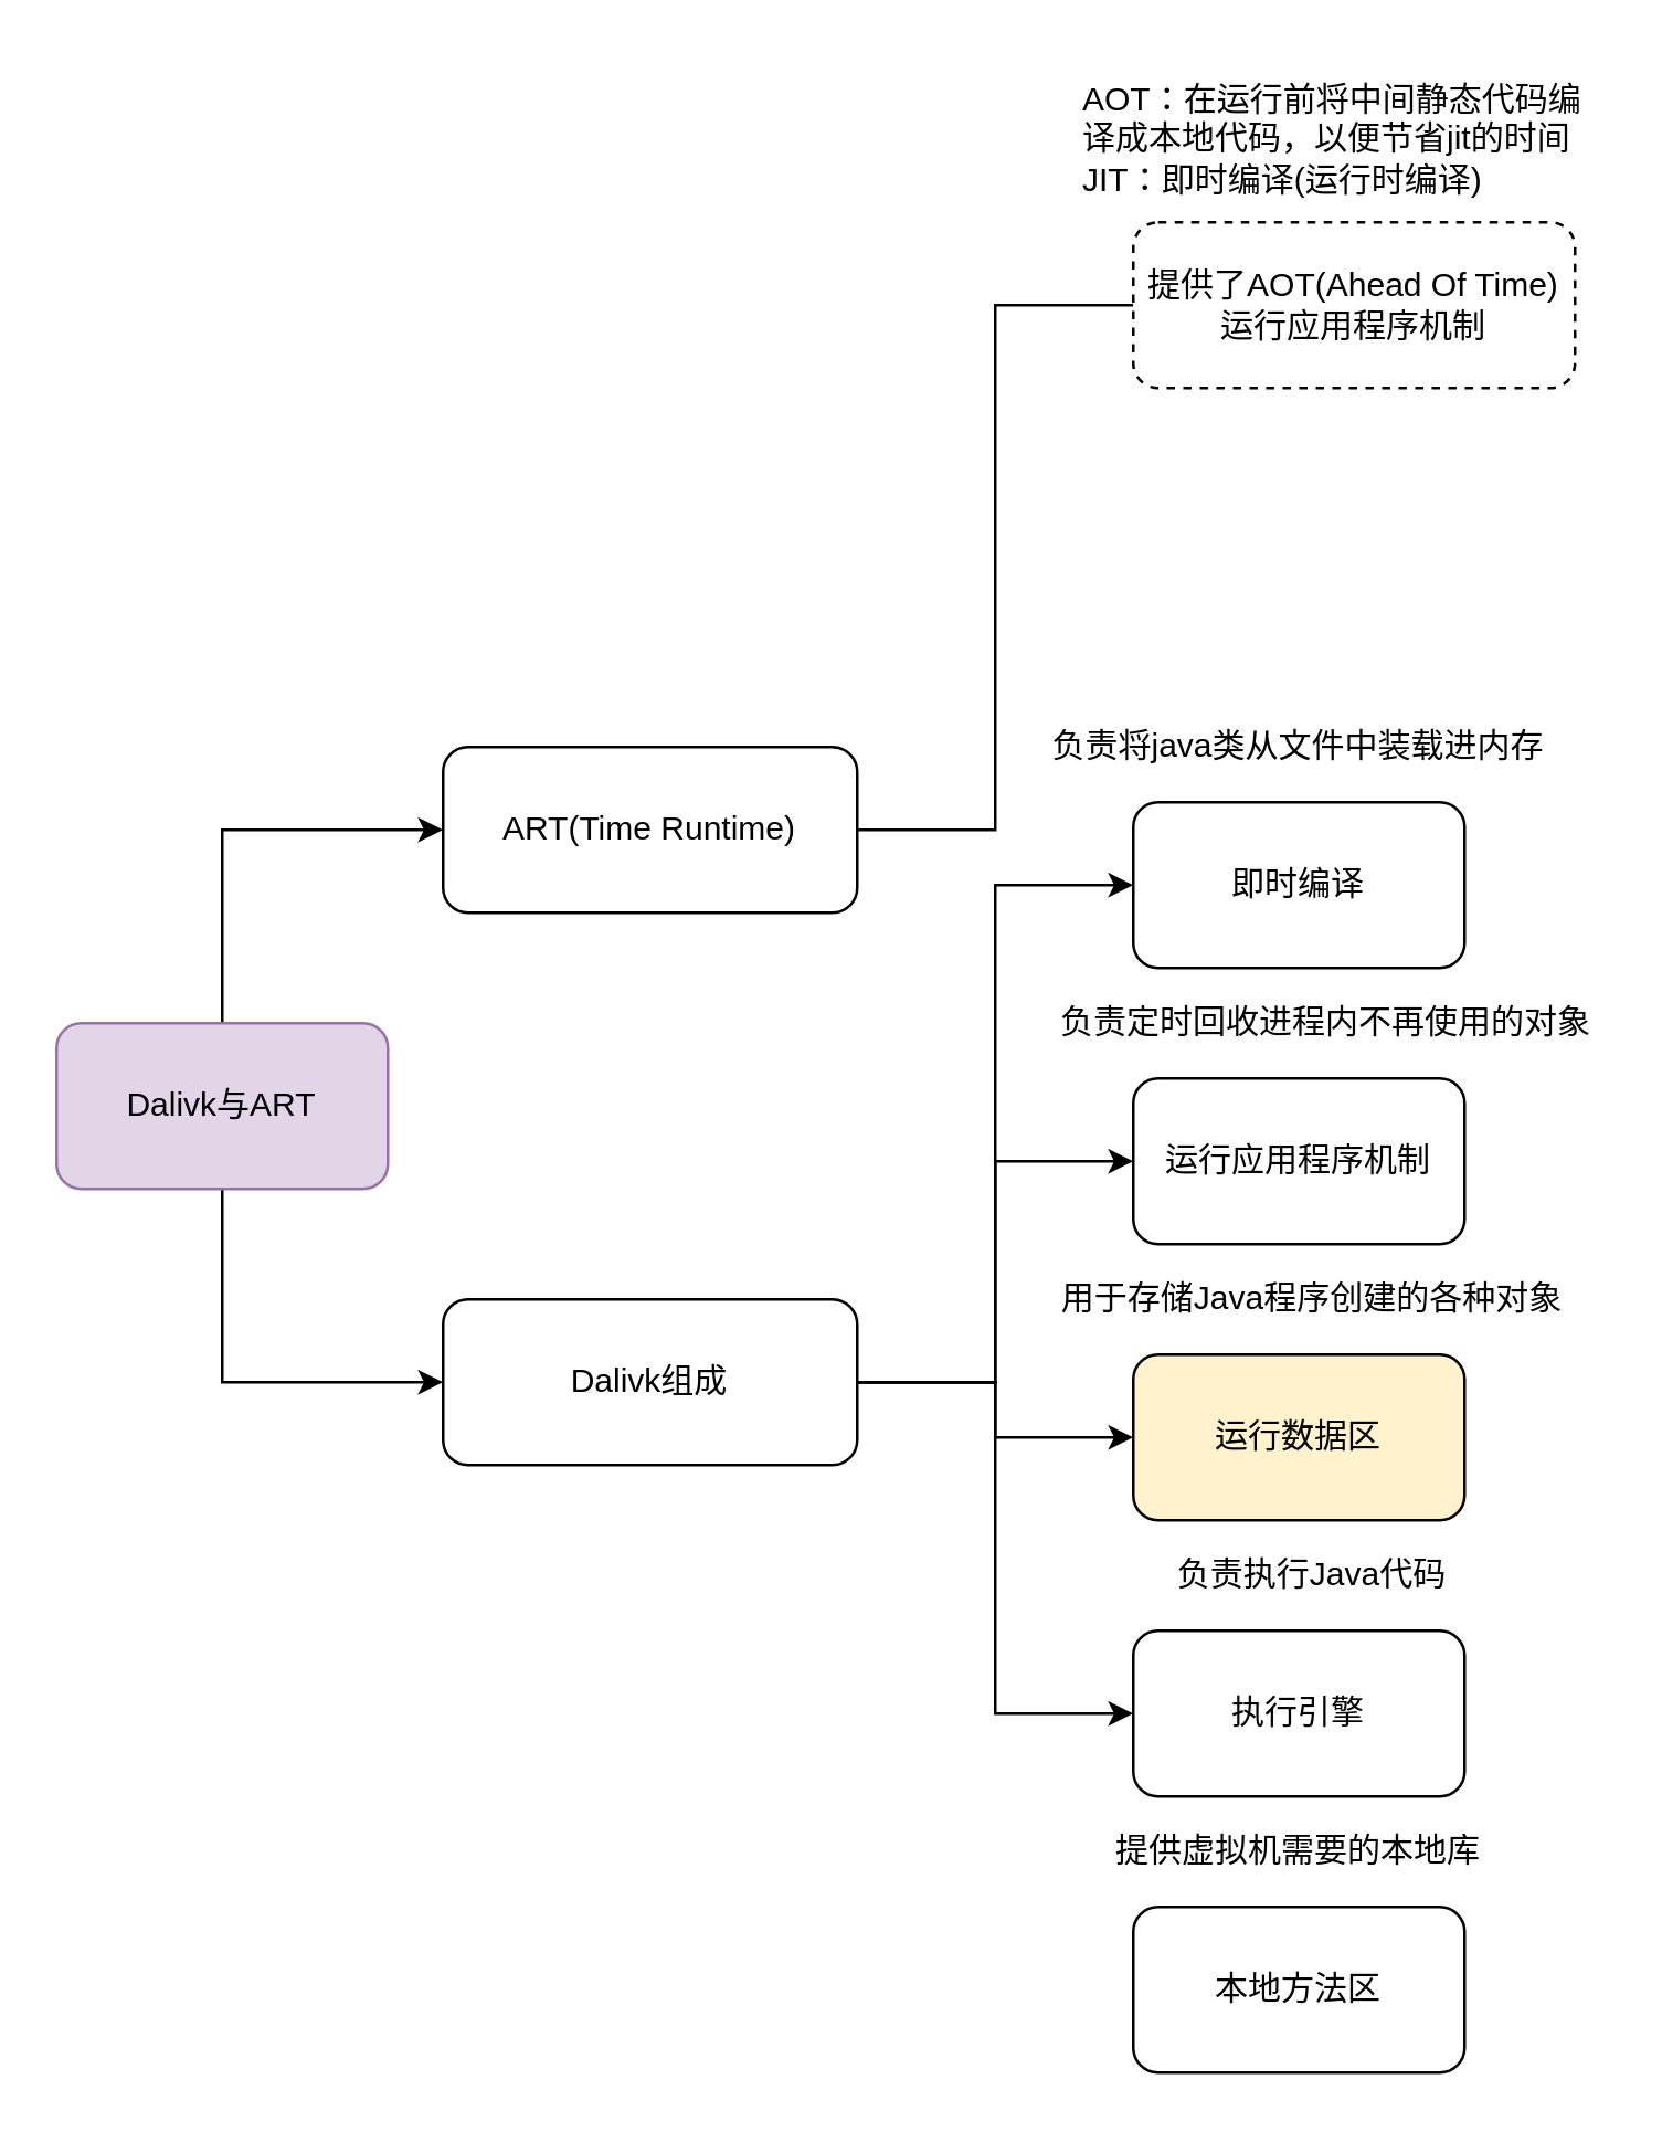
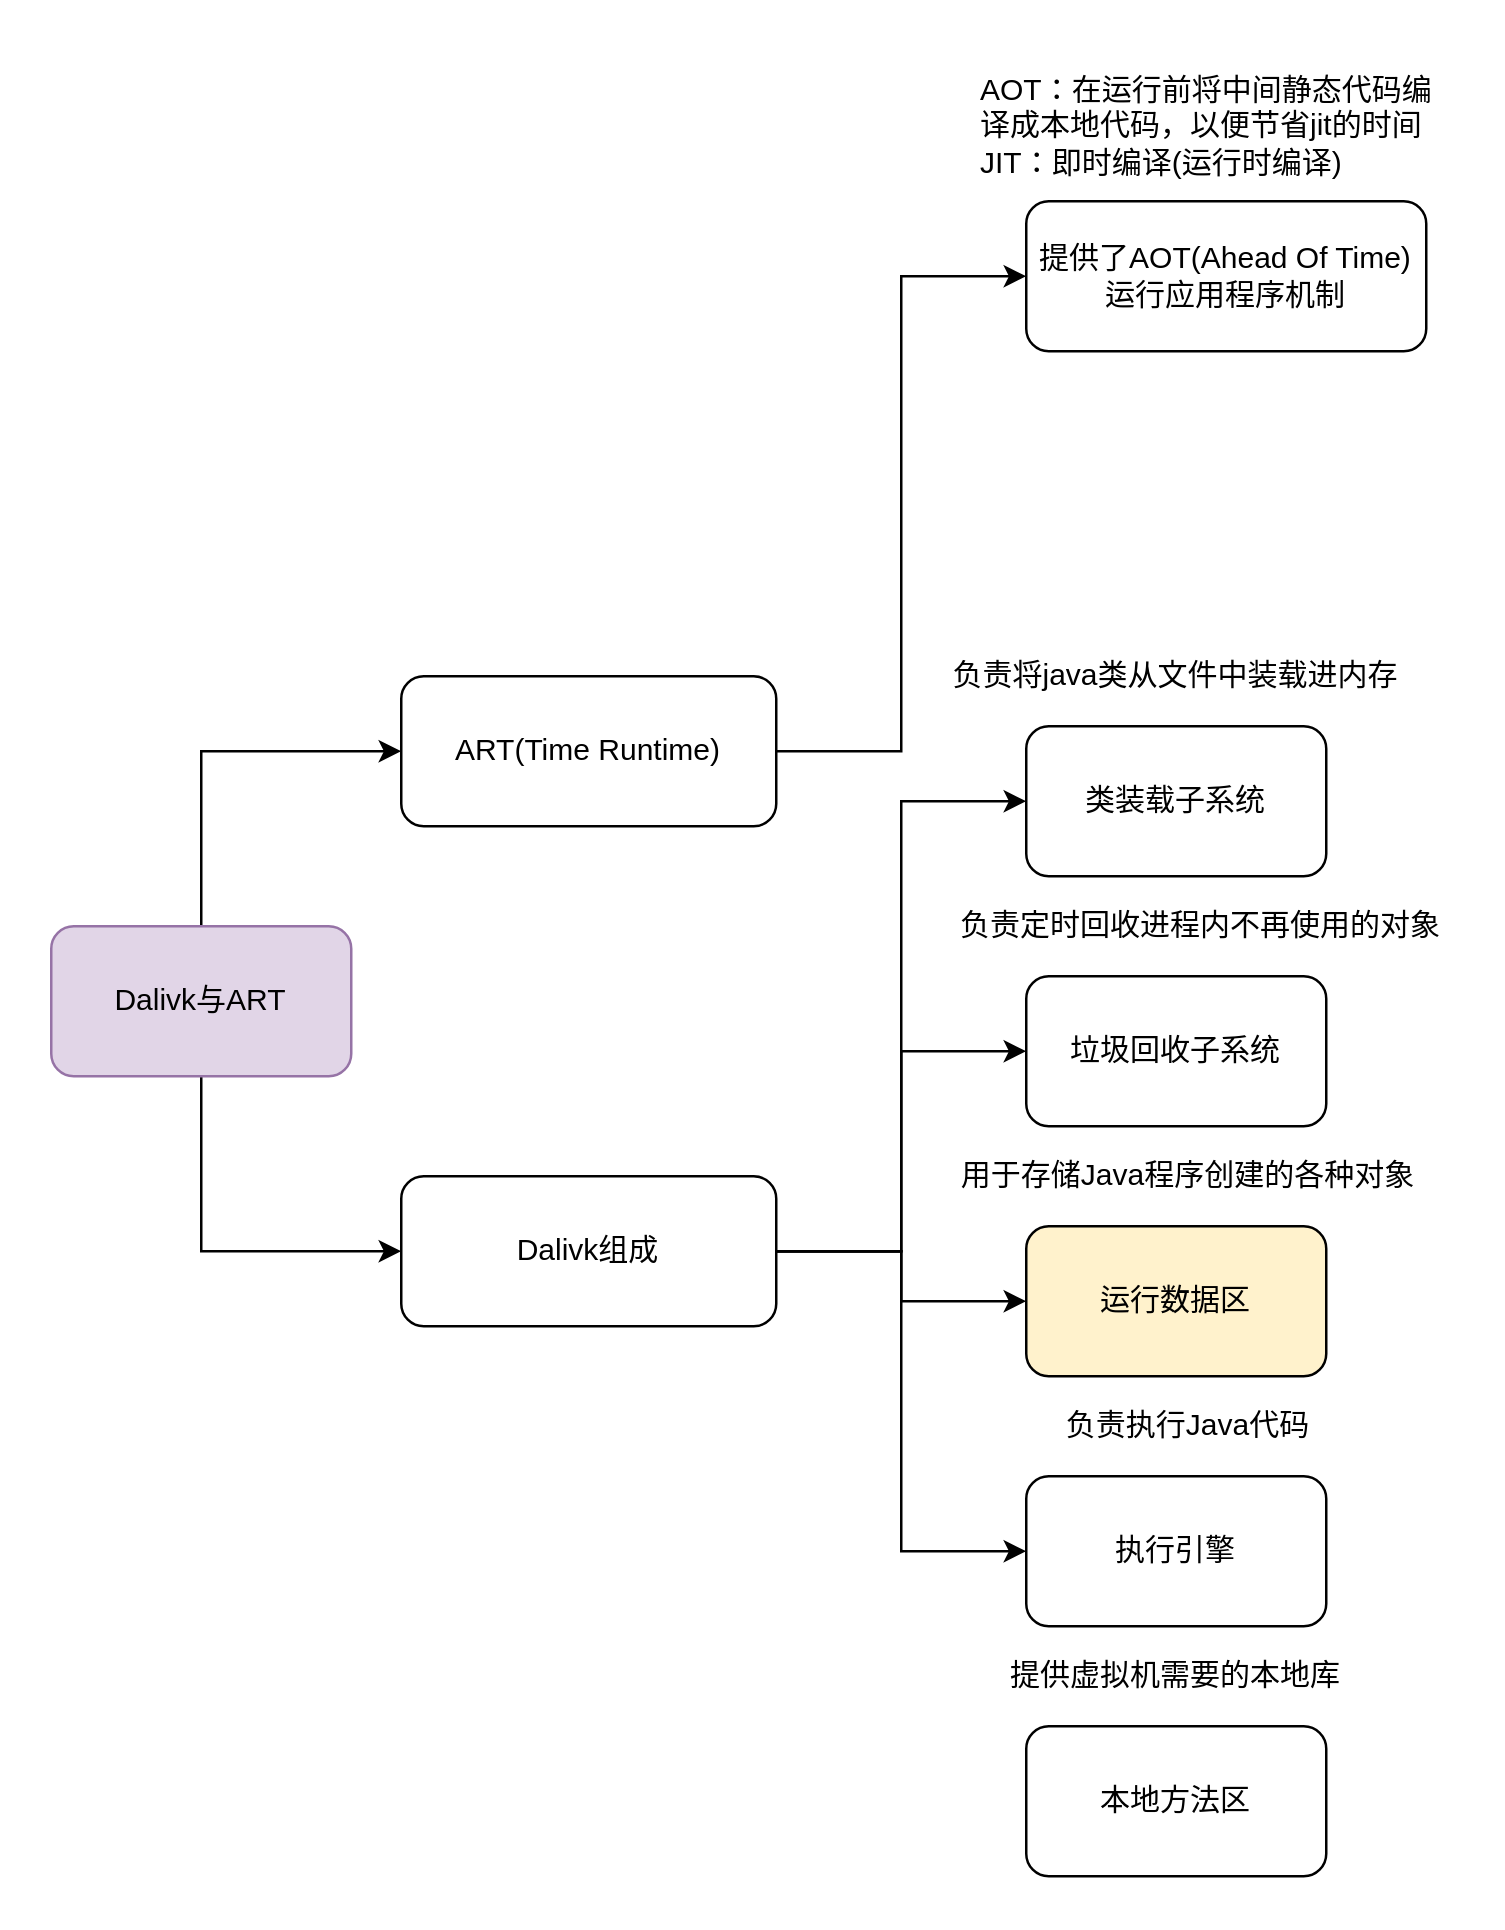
- <mxCell id="5" style="edgeStyle=orthogonalEdgeStyle;rounded=0;orthogonalLoop=1;jettySize=auto;html=1;entryX=0;entryY=0.5;entryDx=0;entryDy=0;endArrow=none;" edge="1" parent="1" source="6" target="7"><mxGeometry relative="1" as="geometry" /></mxCell>
+ <mxCell id="5" style="edgeStyle=orthogonalEdgeStyle;rounded=0;orthogonalLoop=1;jettySize=auto;html=1;entryX=0;entryY=0.5;entryDx=0;entryDy=0;" edge="1" parent="1" source="6" target="7"><mxGeometry relative="1" as="geometry" /></mxCell>
- <mxCell id="7" value="提供了AOT(Ahead Of Time)&lt;br&gt;运行应用程序机制" style="rounded=1;whiteSpace=wrap;html=1;dashed=1;" vertex="1" parent="1"><mxGeometry x="410" y="80" width="160" height="60" as="geometry" /></mxCell>
+ <mxCell id="7" value="提供了AOT(Ahead Of Time)&lt;br&gt;运行应用程序机制" style="rounded=1;whiteSpace=wrap;html=1;" vertex="1" parent="1"><mxGeometry x="410" y="80" width="160" height="60" as="geometry" /></mxCell>
- <mxCell id="15" value="即时编译" style="rounded=1;whiteSpace=wrap;html=1;" vertex="1" parent="1"><mxGeometry x="410" y="290" width="120" height="60" as="geometry" /></mxCell>
+ <mxCell id="15" value="类装载子系统" style="rounded=1;whiteSpace=wrap;html=1;" vertex="1" parent="1"><mxGeometry x="410" y="290" width="120" height="60" as="geometry" /></mxCell>
- <mxCell id="18" value="运行应用程序机制" style="rounded=1;whiteSpace=wrap;html=1;" vertex="1" parent="1"><mxGeometry x="410" y="390" width="120" height="60" as="geometry" /></mxCell>
+ <mxCell id="18" value="垃圾回收子系统" style="rounded=1;whiteSpace=wrap;html=1;" vertex="1" parent="1"><mxGeometry x="410" y="390" width="120" height="60" as="geometry" /></mxCell>
